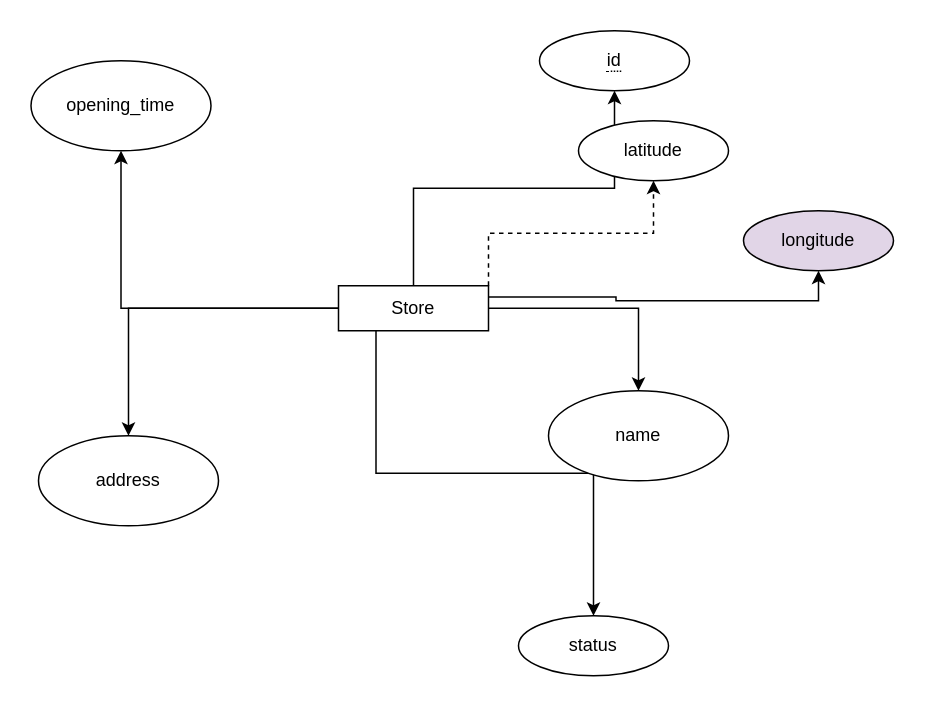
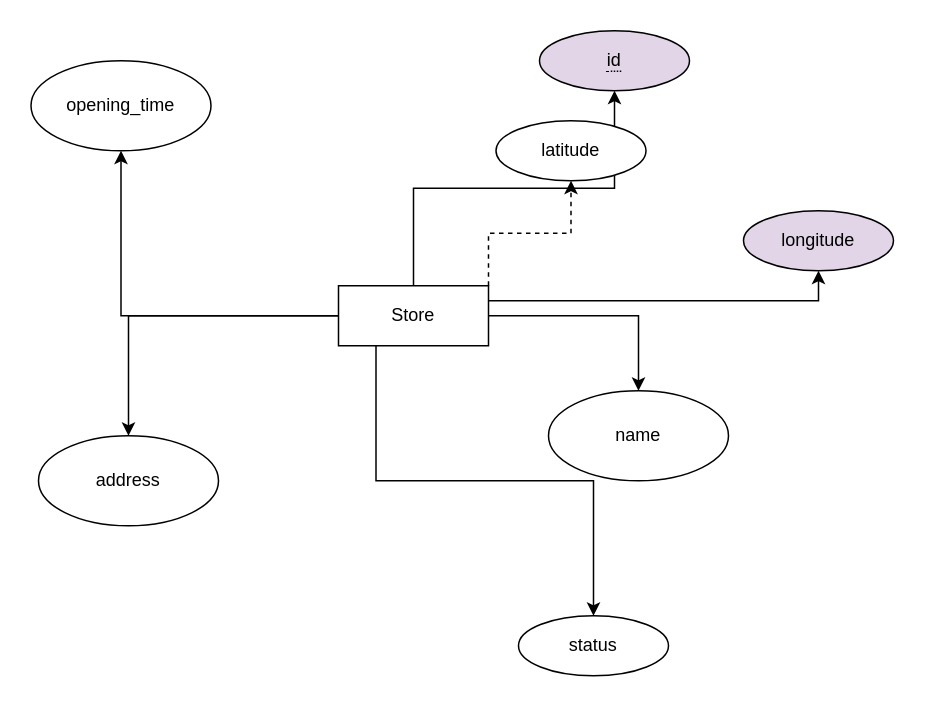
- <mxCell id="10" value="&lt;span style=&quot;border-bottom: 1px dotted&quot;&gt;id&lt;/span&gt;" style="ellipse;whiteSpace=wrap;html=1;align=center;" parent="1" vertex="1"><mxGeometry x="359" y="20" width="100" height="40" as="geometry" /></mxCell>
+ <mxCell id="10" value="&lt;span style=&quot;border-bottom: 1px dotted&quot;&gt;id&lt;/span&gt;" style="ellipse;whiteSpace=wrap;html=1;align=center;fillColor=#e1d5e7;" parent="1" vertex="1"><mxGeometry x="359" y="20" width="100" height="40" as="geometry" /></mxCell>
- <mxCell id="15" value="latitude" style="ellipse;whiteSpace=wrap;html=1;align=center;" parent="1" vertex="1"><mxGeometry x="385" y="80" width="100" height="40" as="geometry" /></mxCell>
+ <mxCell id="15" value="latitude" style="ellipse;whiteSpace=wrap;html=1;align=center;" parent="1" vertex="1"><mxGeometry x="330" y="80" width="100" height="40" as="geometry" /></mxCell>
- <mxCell id="9" value="Store" style="whiteSpace=wrap;html=1;align=center;" parent="1" vertex="1"><mxGeometry x="225" y="190" width="100" height="30" as="geometry" /></mxCell>
+ <mxCell id="9" value="Store" style="whiteSpace=wrap;html=1;align=center;" parent="1" vertex="1"><mxGeometry x="225" y="190" width="100" height="40" as="geometry" /></mxCell>
